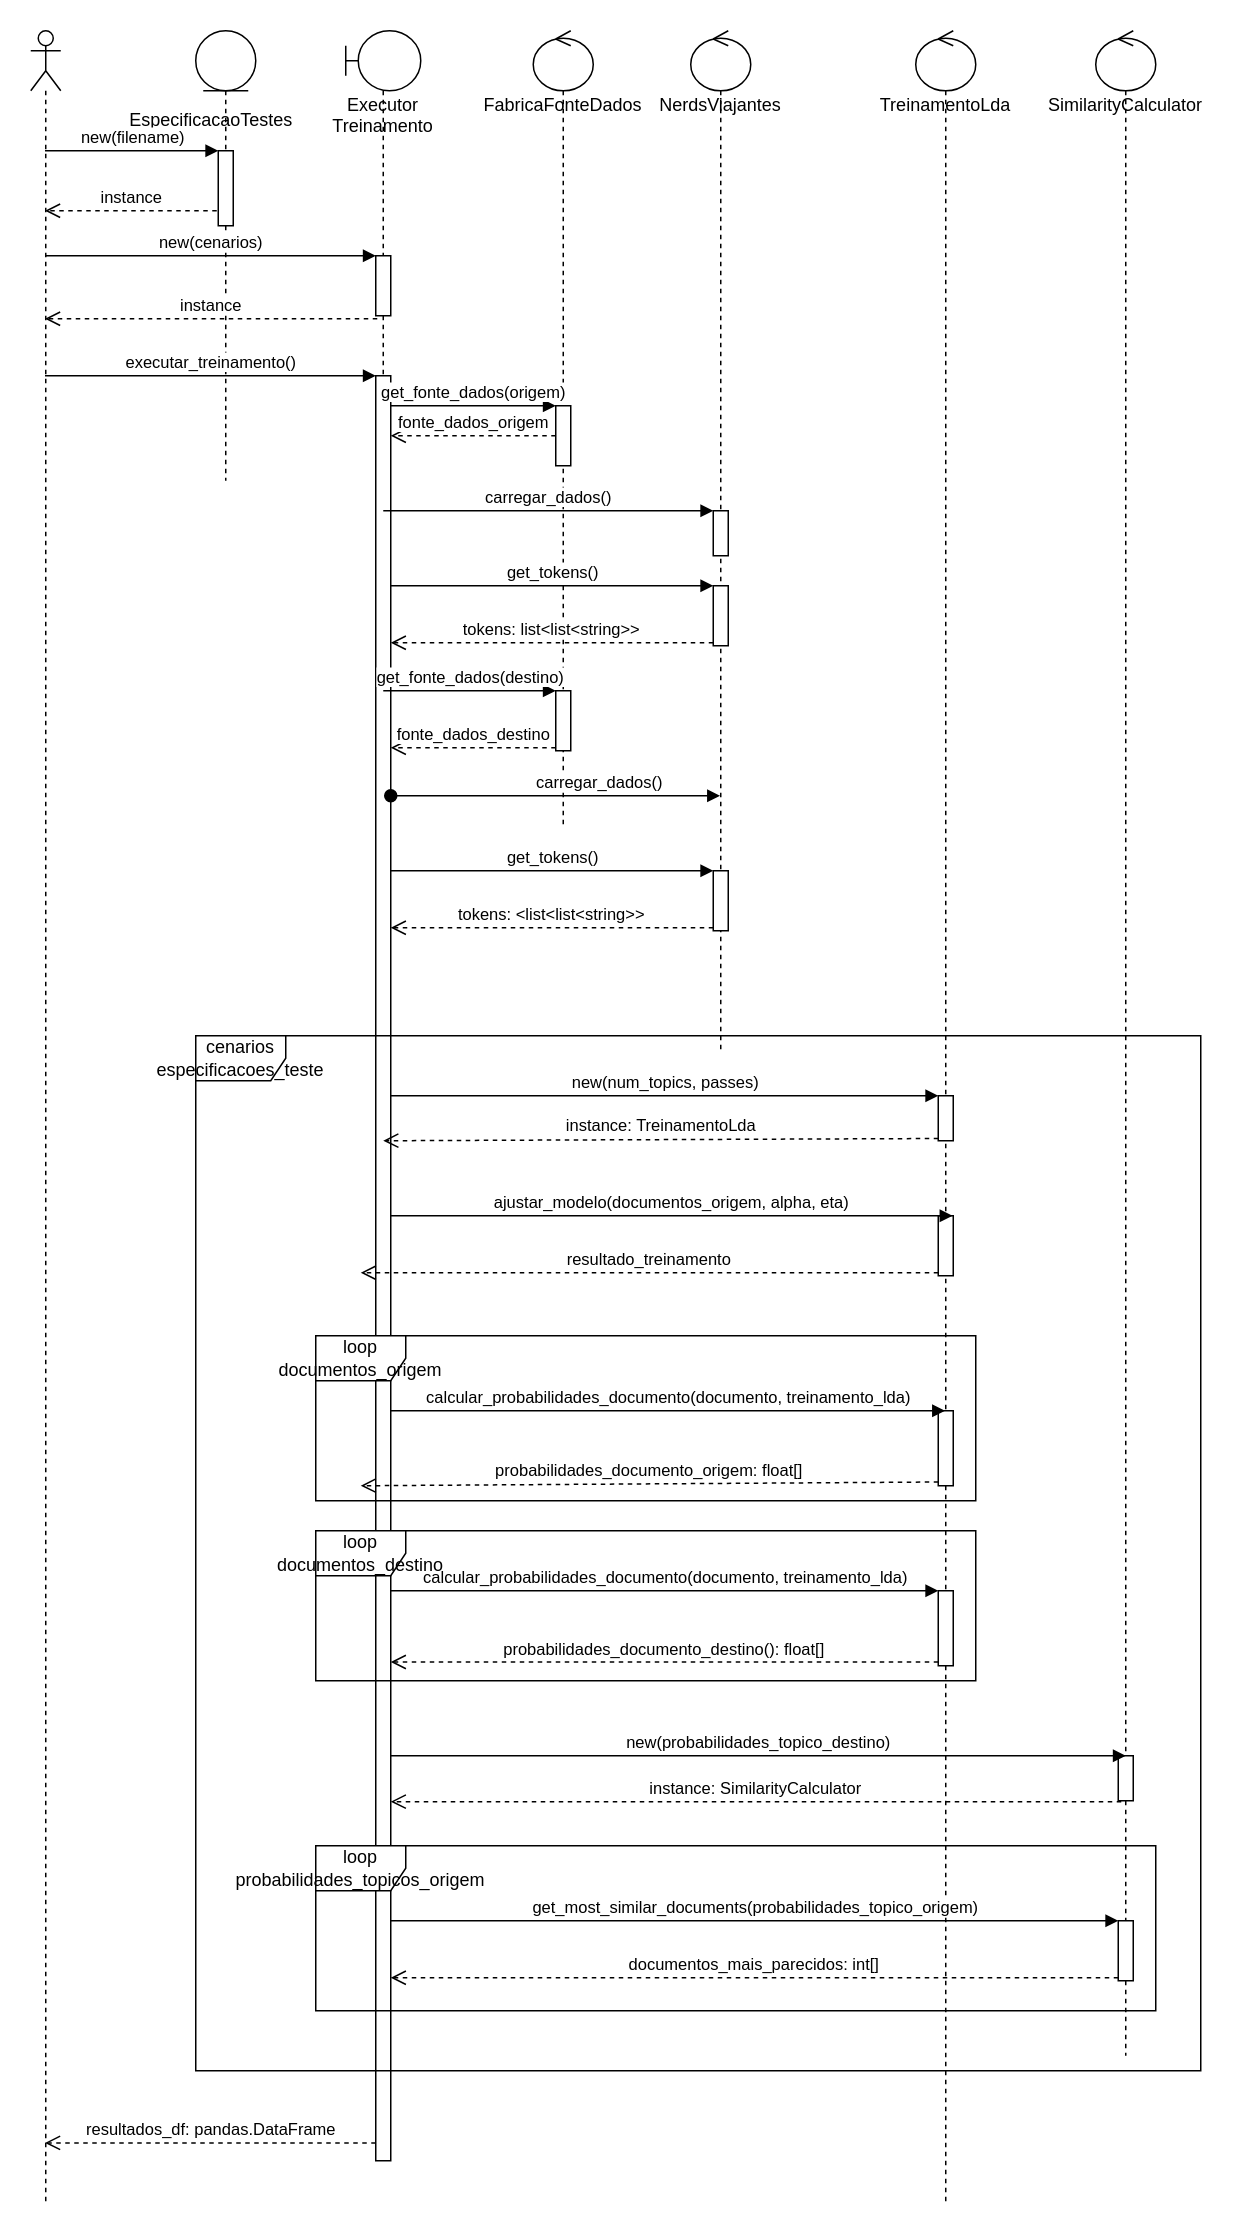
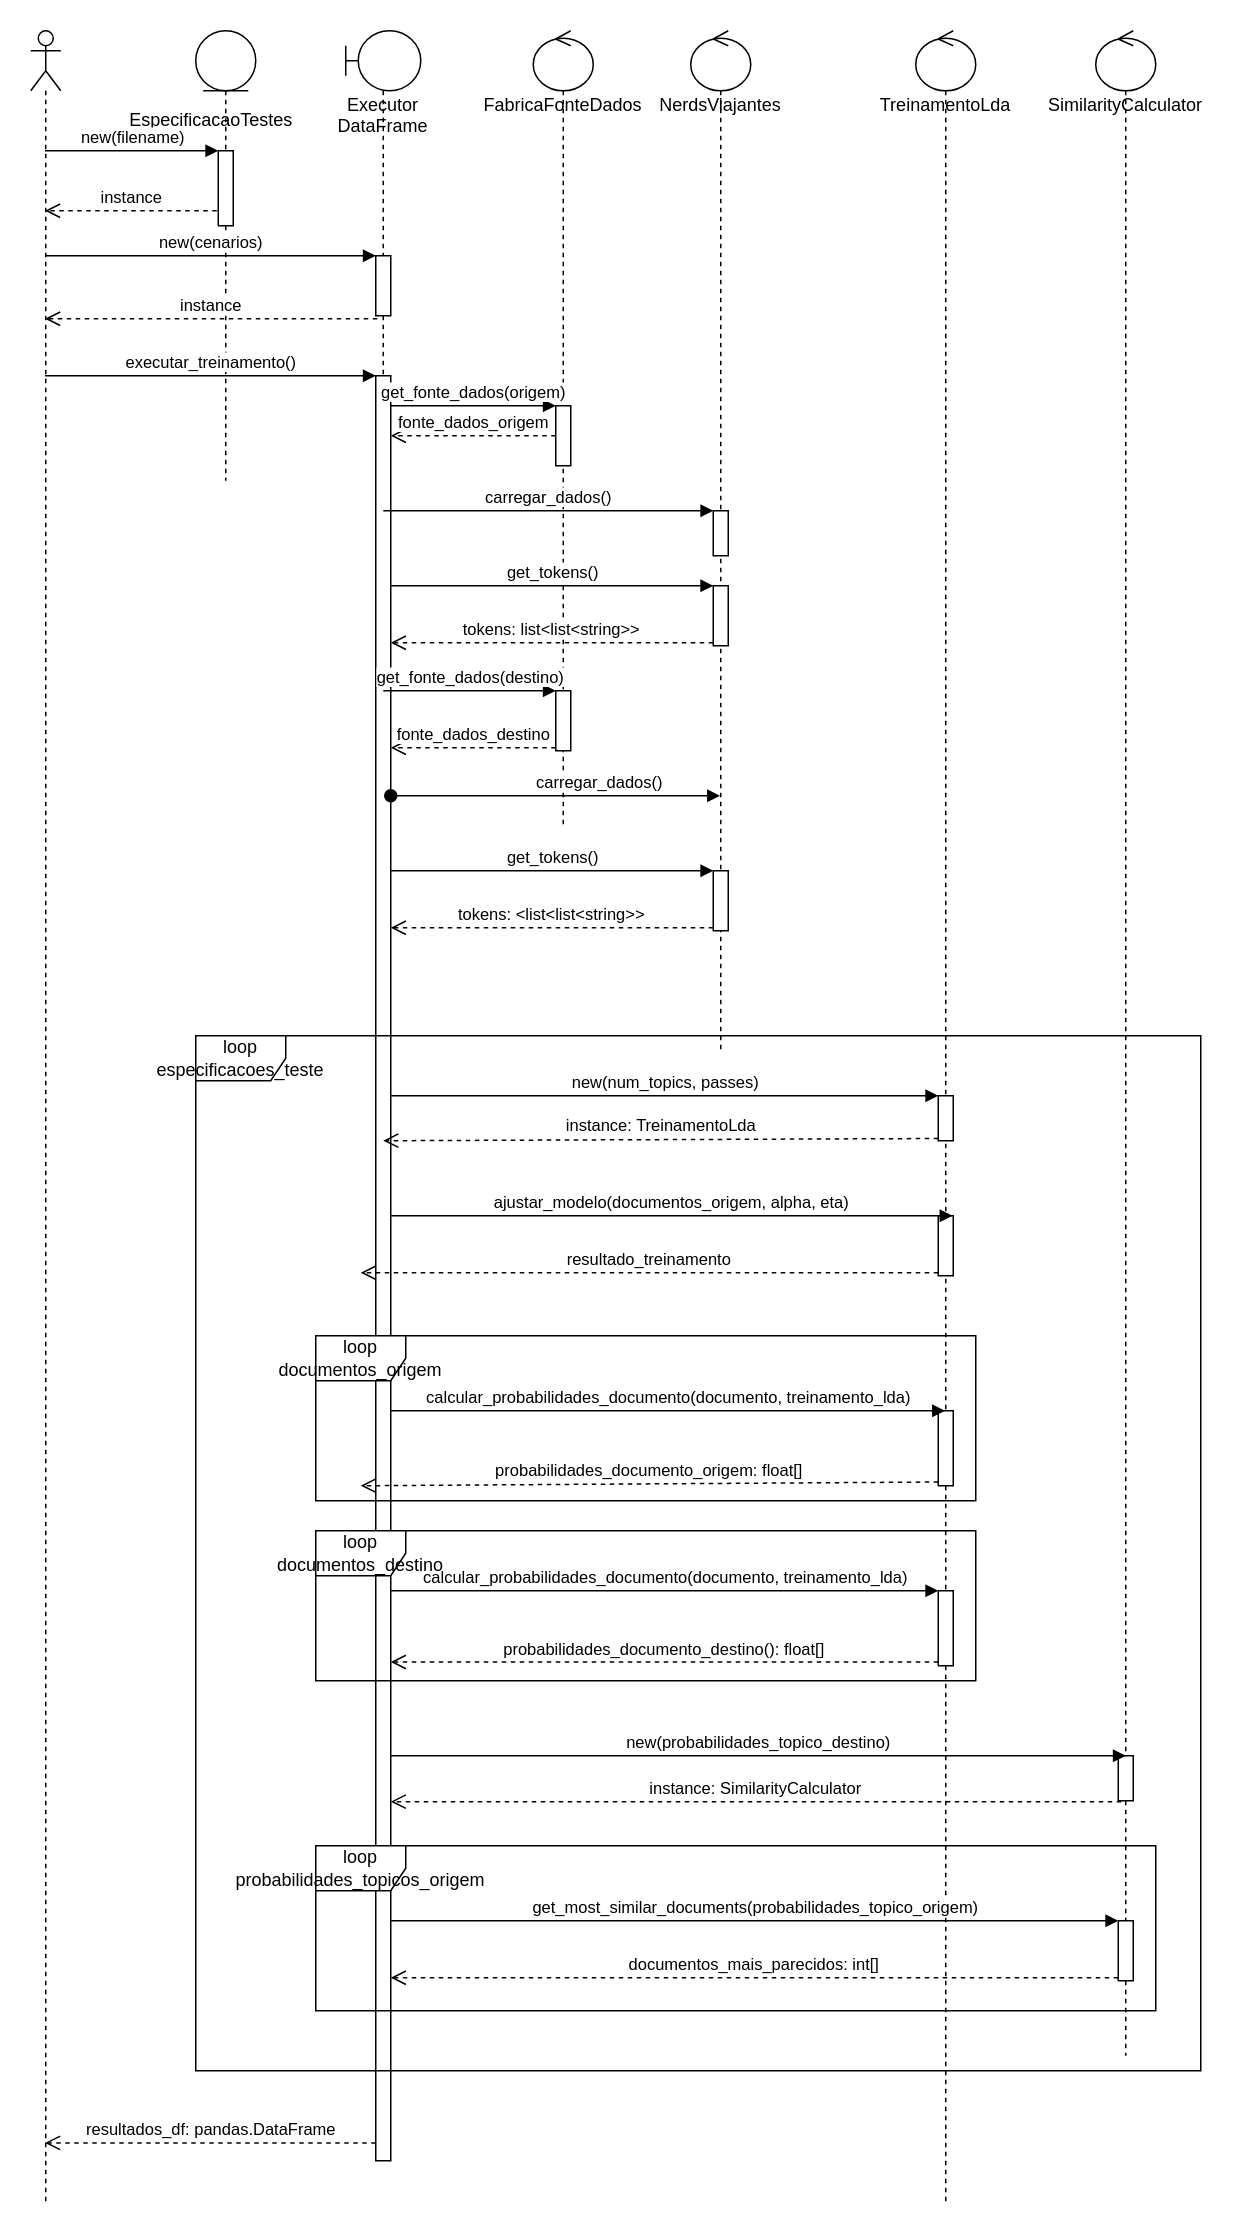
- <mxCell id="2" value="&lt;div&gt;Executor&lt;/div&gt;&lt;div&gt;Treinamento&lt;/div&gt;&lt;div&gt;&lt;br&gt;&lt;/div&gt;&lt;div&gt;&lt;br&gt;&lt;/div&gt;" style="shape=umlLifeline;participant=umlBoundary;perimeter=lifelinePerimeter;whiteSpace=wrap;html=1;container=1;collapsible=0;recursiveResize=0;verticalAlign=top;spacingTop=36;outlineConnect=0;noLabel=0;" vertex="1" parent="1"><mxGeometry x="230" y="20" width="50" height="300" as="geometry" /></mxCell>
+ <mxCell id="2" value="&lt;div&gt;Executor&lt;/div&gt;&lt;div&gt;DataFrame&lt;/div&gt;&lt;div&gt;&lt;br&gt;&lt;/div&gt;&lt;div&gt;&lt;br&gt;&lt;/div&gt;" style="shape=umlLifeline;participant=umlBoundary;perimeter=lifelinePerimeter;whiteSpace=wrap;html=1;container=1;collapsible=0;recursiveResize=0;verticalAlign=top;spacingTop=36;outlineConnect=0;noLabel=0;" vertex="1" parent="1"><mxGeometry x="230" y="20" width="50" height="300" as="geometry" /></mxCell>
- <mxCell id="55" value="&lt;div&gt;cenarios&lt;/div&gt;&lt;div&gt;especificacoes_teste&lt;br&gt;&lt;/div&gt;" style="shape=umlFrame;whiteSpace=wrap;html=1;" vertex="1" parent="1"><mxGeometry x="130" y="690" width="670" height="690" as="geometry" /></mxCell>
+ <mxCell id="55" value="&lt;div&gt;loop&lt;/div&gt;&lt;div&gt;especificacoes_teste&lt;br&gt;&lt;/div&gt;" style="shape=umlFrame;whiteSpace=wrap;html=1;" vertex="1" parent="1"><mxGeometry x="130" y="690" width="670" height="690" as="geometry" /></mxCell>
